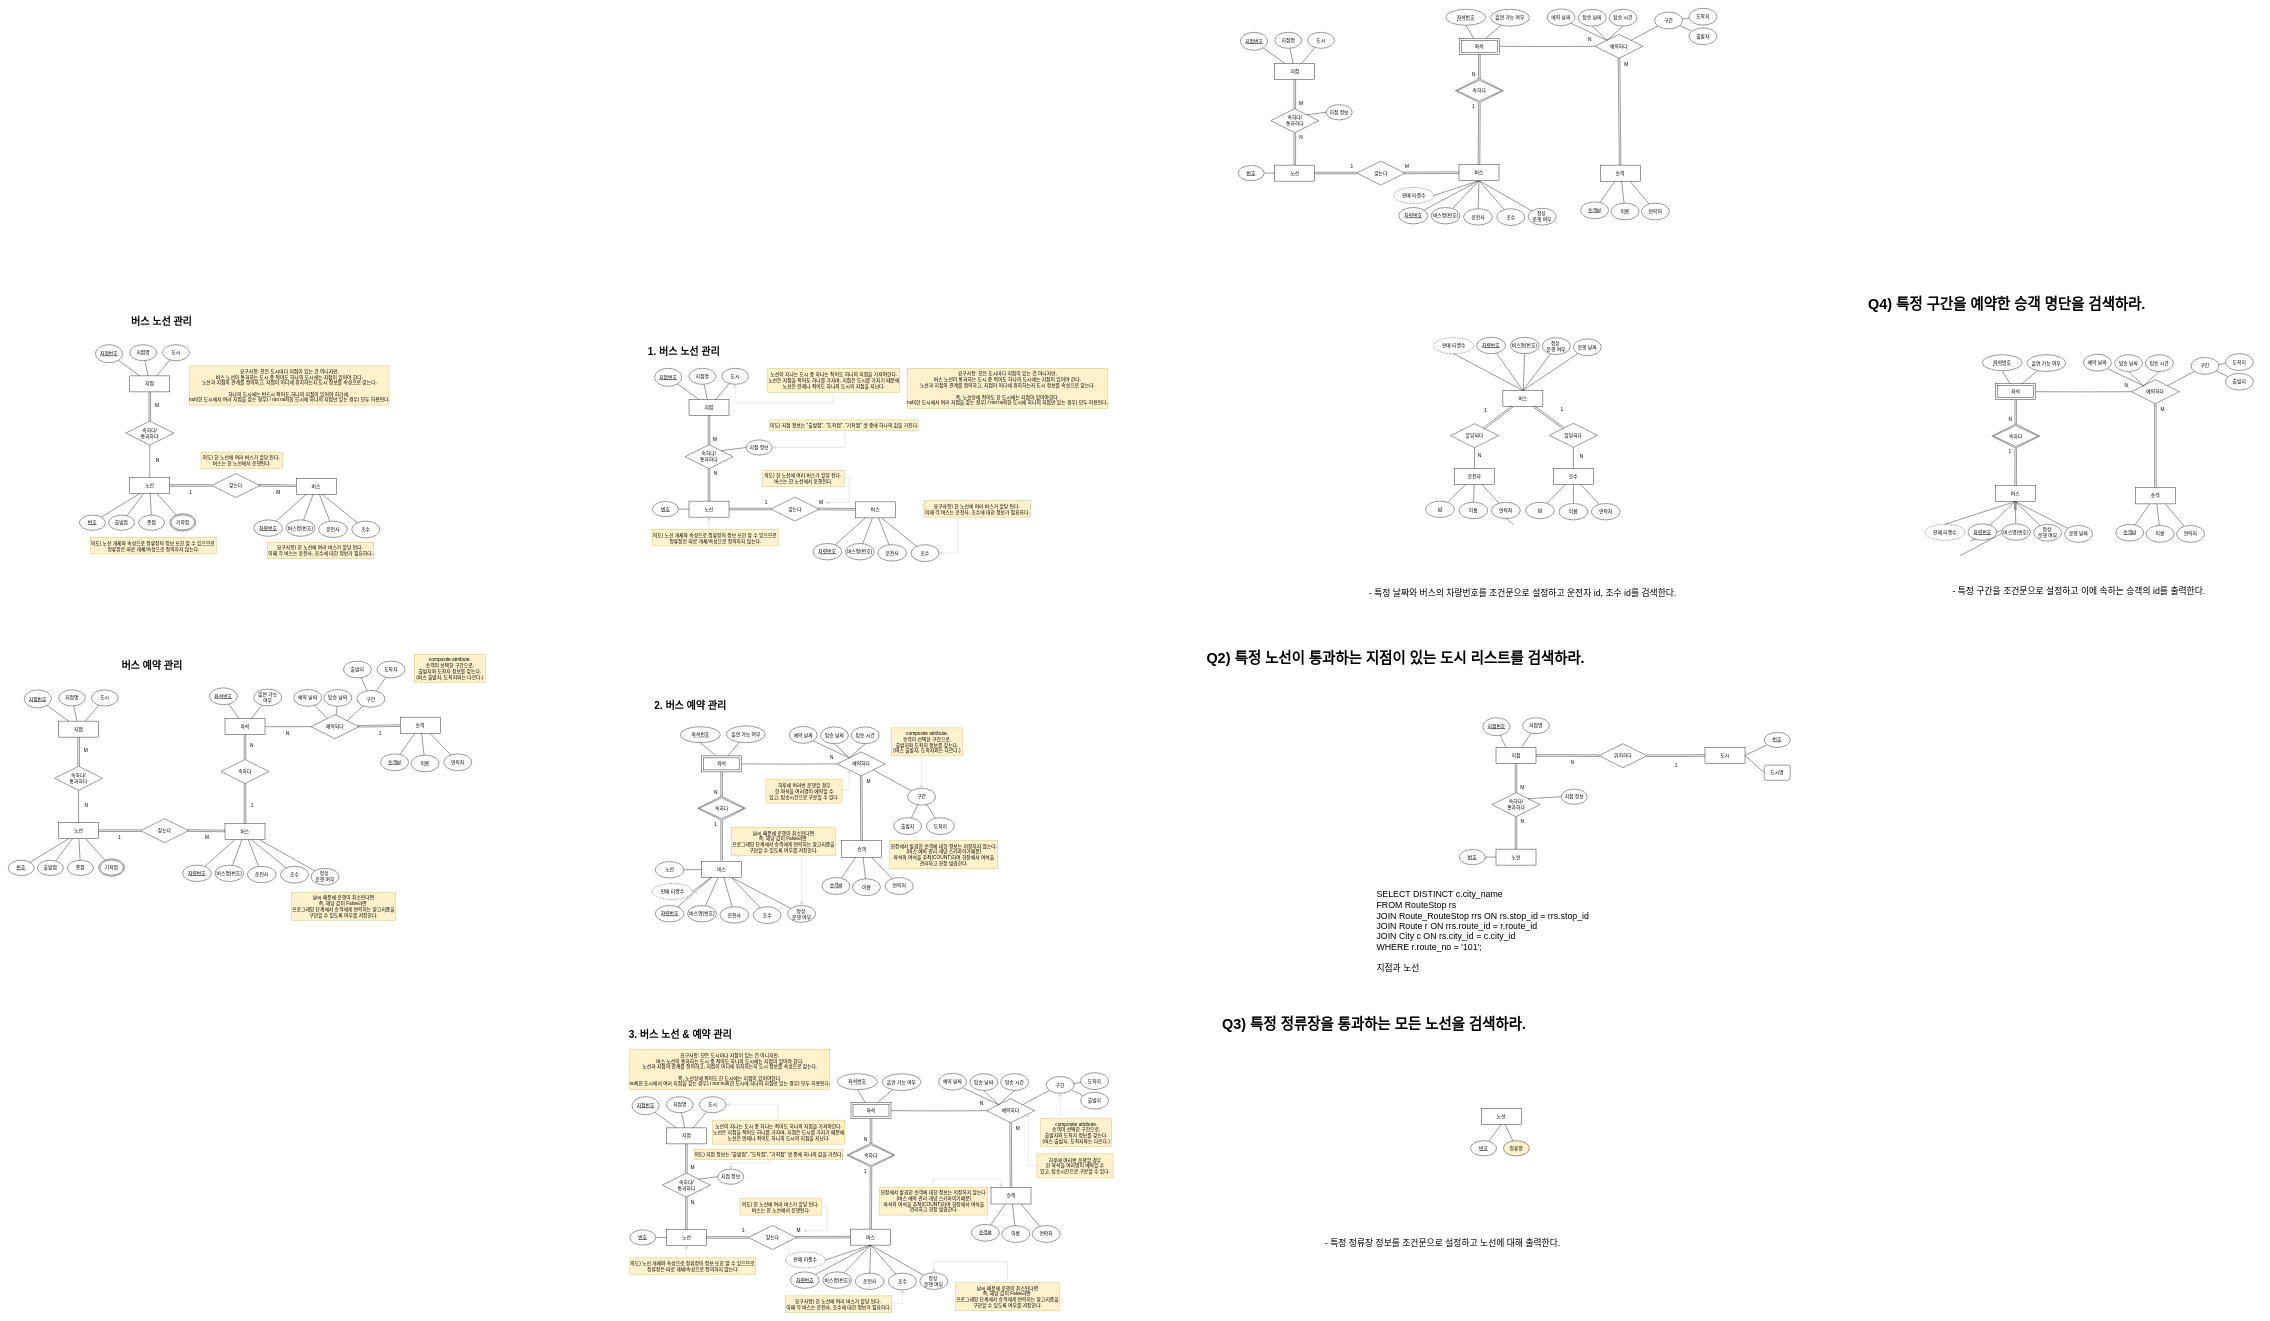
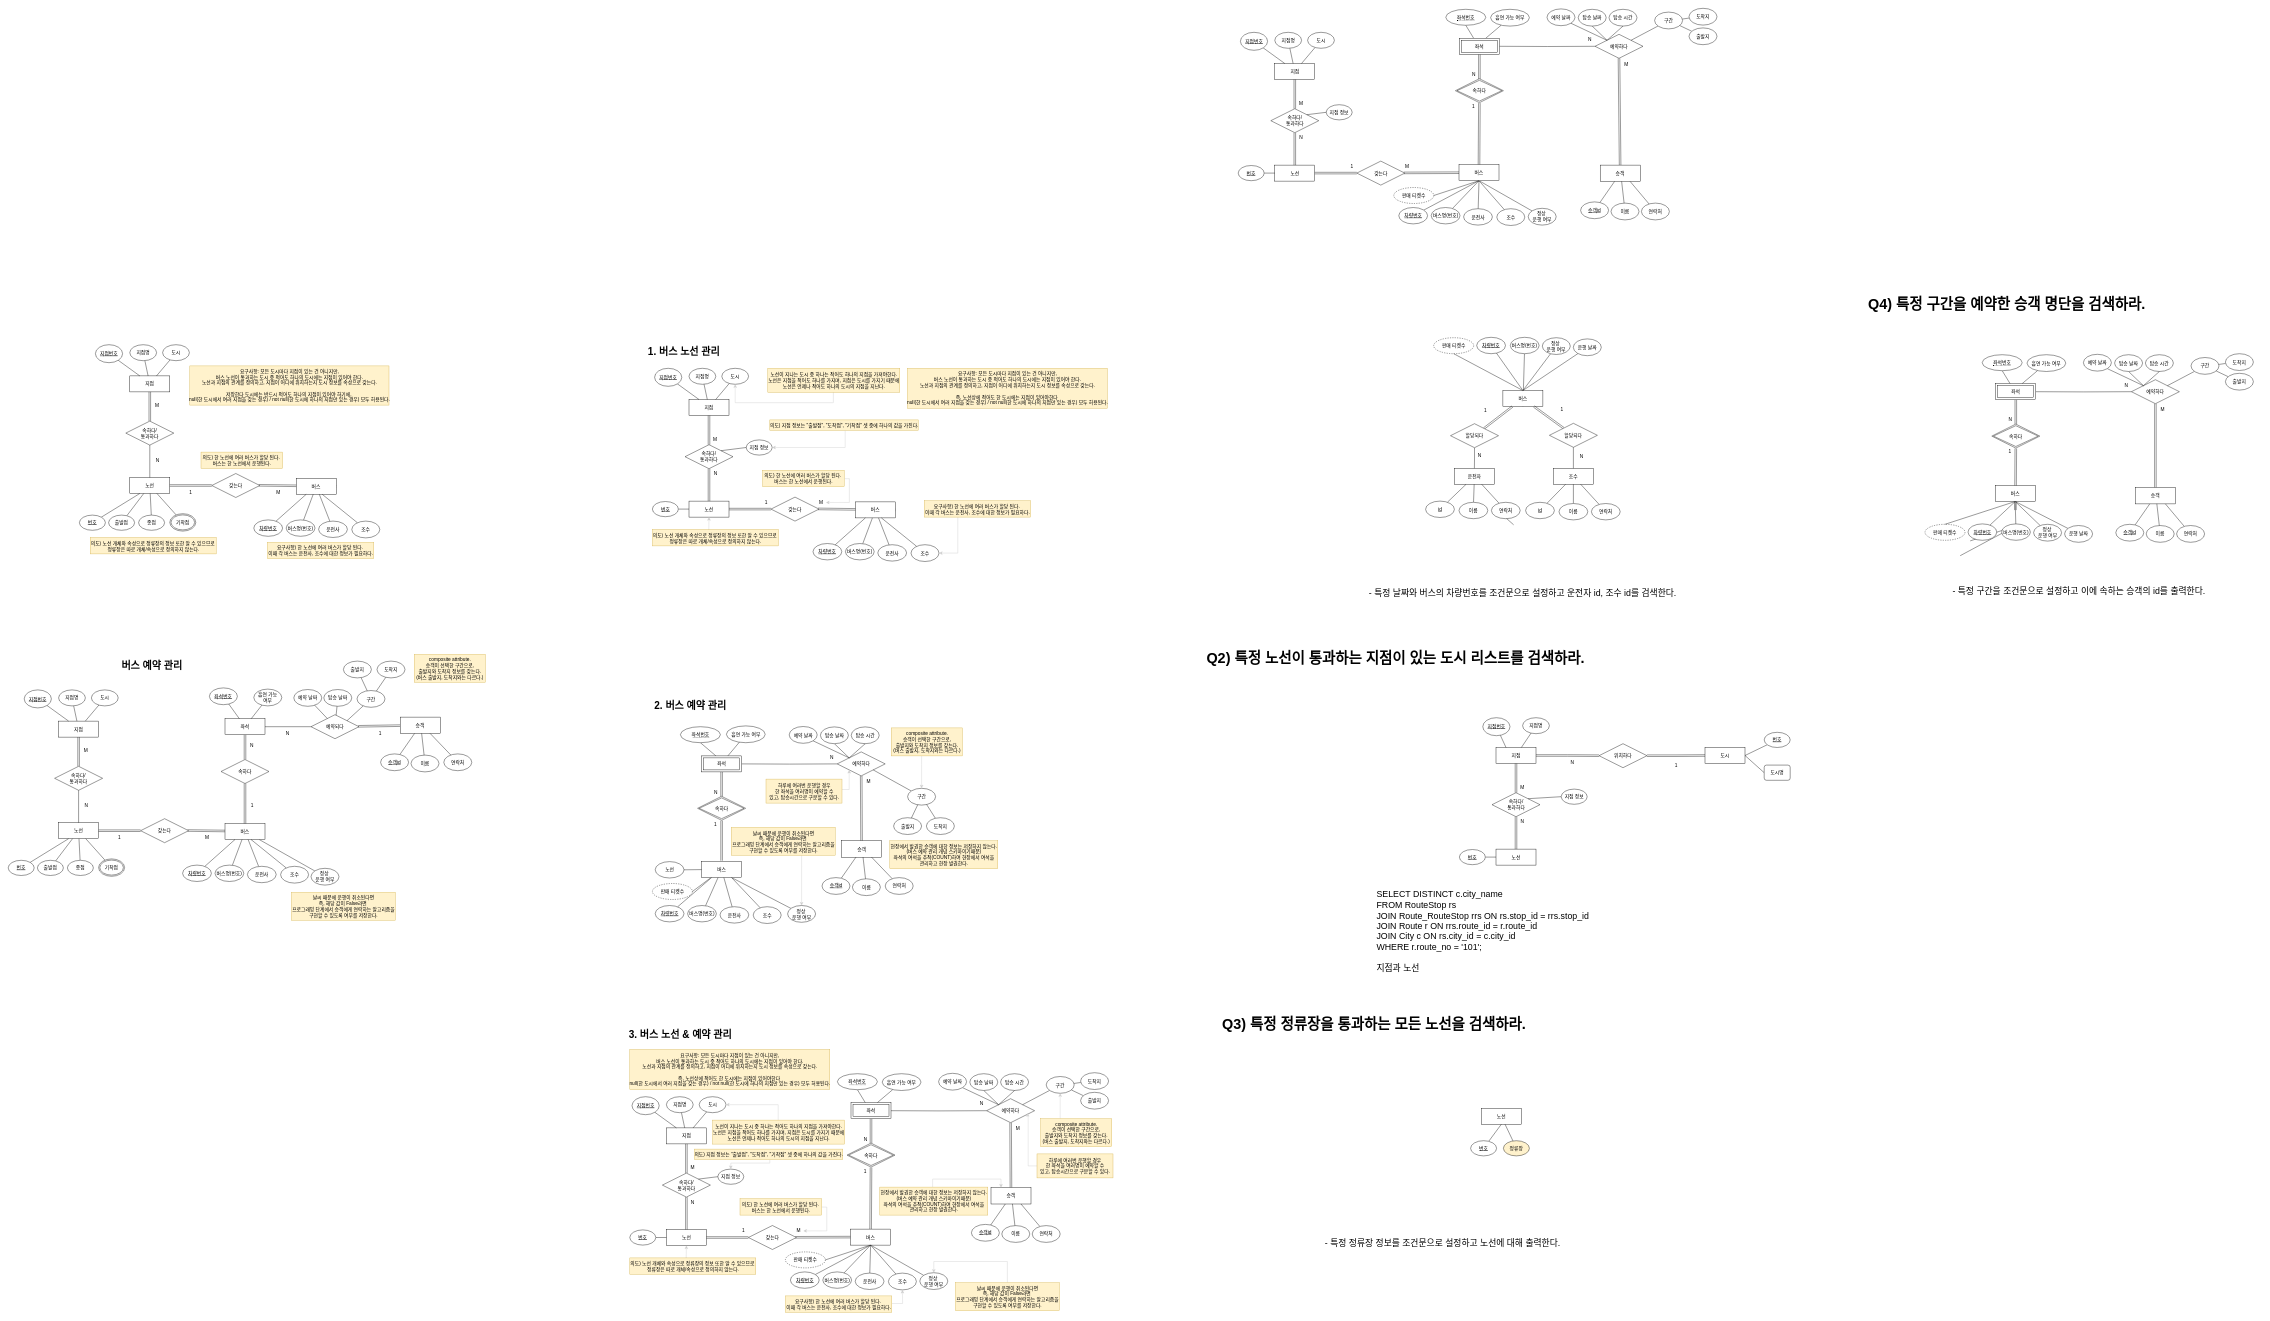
- <mxCell id="27" value="&lt;font style=&quot;font-size: 25px;&quot;&gt;&lt;b&gt;버스 노선 관리&lt;/b&gt;&lt;/font&gt;" style="text;html=1;align=center;verticalAlign=middle;resizable=0;points=[];autosize=1;strokeColor=none;fillColor=none;" parent="1" vertex="1"><mxGeometry x="322" y="781" width="162" height="42" as="geometry" /></mxCell>
- <mxCell id="25" value="요구사항: 모든 도시마다 지점이 있는 건 아니지만,&lt;div&gt;버스 노선이 통과하는 도시 중 적어도 하나의 도시에는 지점이 있어야 한다.&lt;/div&gt;&lt;div&gt;노선과 지점의 관계를 정의하고, 지점이 어디에 위치하는지 도시 정보를 속성으로 갖는다.&lt;/div&gt;&lt;div&gt;&lt;br&gt;&lt;/div&gt;&lt;div&gt;하나의 도시에는 반드시 적어도 하나의 지점이 있어야 하기에,&amp;nbsp;&lt;/div&gt;&lt;div&gt;null(한 도시에서 여러 지점을 갖는 경우) / not null(한 도시에 하나의 지점만 있는 경우) 모두 허용된다.&lt;/div&gt;" style="text;html=1;align=center;verticalAlign=middle;resizable=0;points=[];autosize=1;strokeColor=#d6b656;fillColor=#fff2cc;" parent="1" vertex="1"><mxGeometry x="474" y="914" width="498" height="98" as="geometry" /></mxCell>
+ <mxCell id="25" value="요구사항: 모든 도시마다 지점이 있는 건 아니지만,&lt;div&gt;버스 노선이 통과하는 도시 중 적어도 하나의 도시에는 지점이 있어야 한다.&lt;/div&gt;&lt;div&gt;노선과 지점의 관계를 정의하고, 지점이 어디에 위치하는지 도시 정보를 속성으로 갖는다.&lt;/div&gt;&lt;div&gt;&lt;br&gt;&lt;/div&gt;&lt;div&gt;저장한다 도시에는 반드시 적어도 하나의 지점이 있어야 하기에,&amp;nbsp;&lt;/div&gt;&lt;div&gt;null(한 도시에서 여러 지점을 갖는 경우) / not null(한 도시에 하나의 지점만 있는 경우) 모두 허용된다.&lt;/div&gt;" style="text;html=1;align=center;verticalAlign=middle;resizable=0;points=[];autosize=1;strokeColor=#d6b656;fillColor=#fff2cc;" parent="1" vertex="1"><mxGeometry x="474" y="914" width="498" height="98" as="geometry" /></mxCell>
